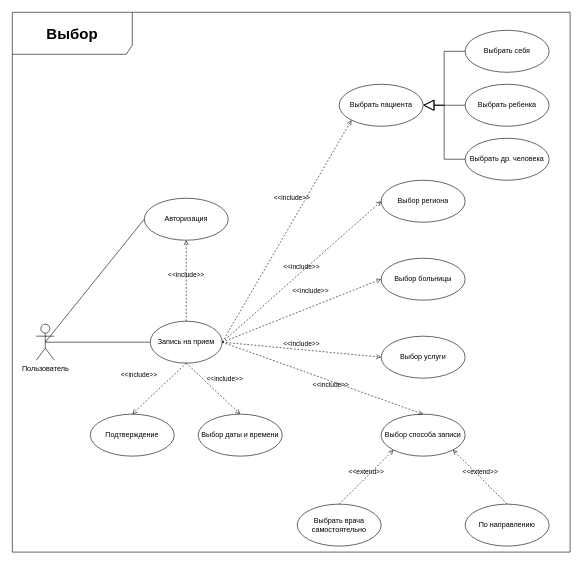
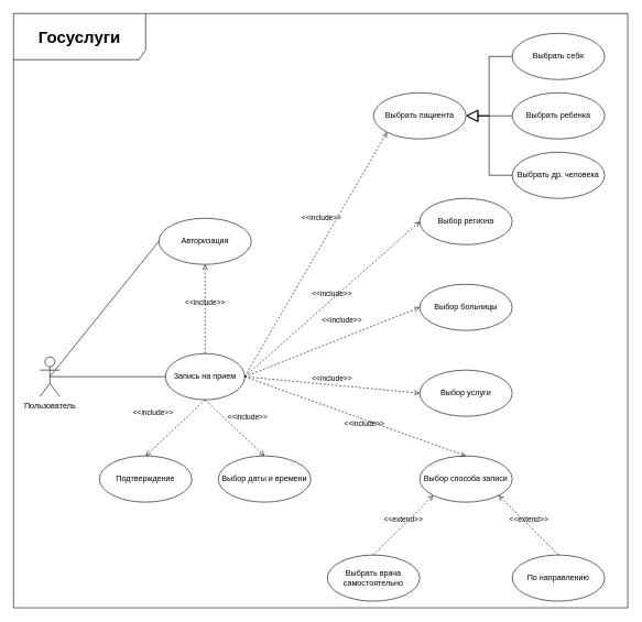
- <mxCell id="32" value="&lt;b style=&quot;font-size: 25px; text-wrap-mode: nowrap;&quot;&gt;Выбор&lt;/b&gt;" style="shape=umlFrame;whiteSpace=wrap;html=1;pointerEvents=0;recursiveResize=0;container=1;collapsible=0;width=200;height=70;" vertex="1" parent="1"><mxGeometry x="20" y="20" width="930" height="900" as="geometry" /></mxCell>
+ <mxCell id="32" value="&lt;b style=&quot;font-size: 25px; text-wrap-mode: nowrap;&quot;&gt;Госуслуги&lt;/b&gt;" style="shape=umlFrame;whiteSpace=wrap;html=1;pointerEvents=0;recursiveResize=0;container=1;collapsible=0;width=200;height=70;" vertex="1" parent="1"><mxGeometry x="20" y="20" width="930" height="900" as="geometry" /></mxCell>
